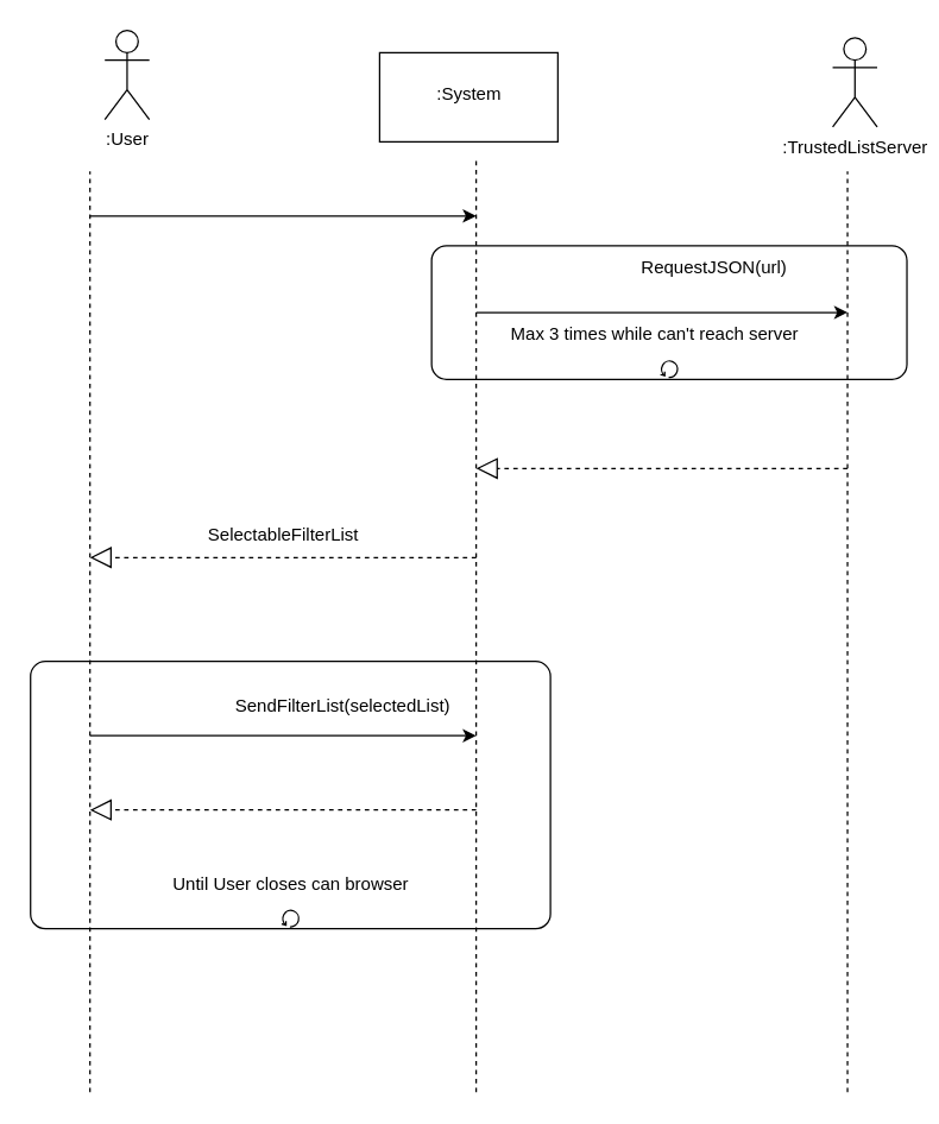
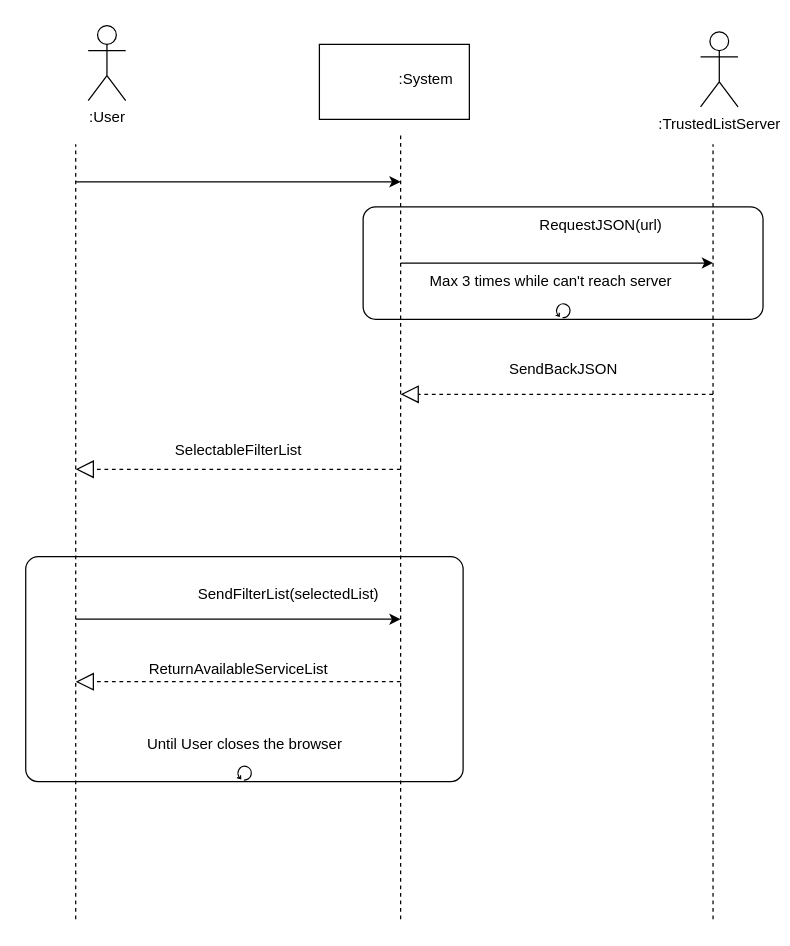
- <mxCell id="7" value="&lt;div&gt;:System&lt;/div&gt;&lt;div&gt;&lt;br&gt;&lt;/div&gt;" style="text;html=1;align=center;verticalAlign=middle;resizable=0;points=[];autosize=1;strokeColor=none;fillColor=none;" vertex="1" parent="1"><mxGeometry x="285" y="55" width="60" height="30" as="geometry" /></mxCell>
+ <mxCell id="7" value="&lt;div&gt;:System&lt;/div&gt;&lt;div&gt;&lt;br&gt;&lt;/div&gt;" style="text;html=1;align=center;verticalAlign=middle;resizable=0;points=[];autosize=1;strokeColor=none;fillColor=none;" vertex="1" parent="1"><mxGeometry x="310" y="55" width="60" height="30" as="geometry" /></mxCell>
+ <mxCell id="13" value="SendBackJSON" style="text;html=1;align=center;verticalAlign=middle;resizable=0;points=[];autosize=1;strokeColor=none;fillColor=none;" vertex="1" parent="1"><mxGeometry x="395" y="285" width="110" height="20" as="geometry" /></mxCell>
+ <mxCell id="22" value="ReturnAvailableServiceList" style="text;html=1;align=center;verticalAlign=middle;resizable=0;points=[];autosize=1;strokeColor=none;fillColor=none;" vertex="1" parent="1"><mxGeometry x="100" y="525" width="180" height="20" as="geometry" /></mxCell>
- <mxCell id="23" value="Until User closes can browser" style="text;html=1;align=center;verticalAlign=middle;resizable=0;points=[];autosize=1;strokeColor=none;fillColor=none;" vertex="1" parent="1"><mxGeometry x="95" y="585" width="200" height="20" as="geometry" /></mxCell>
+ <mxCell id="23" value="Until User closes the browser" style="text;html=1;align=center;verticalAlign=middle;resizable=0;points=[];autosize=1;strokeColor=none;fillColor=none;" vertex="1" parent="1"><mxGeometry x="95" y="585" width="200" height="20" as="geometry" /></mxCell>
